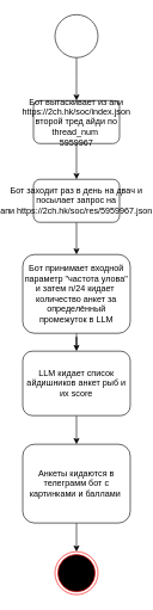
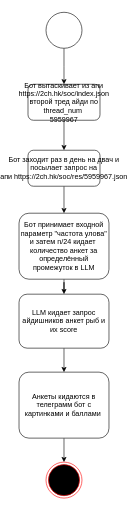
- <mxCell id="11" value="LLM кидает список айдишников анкет рыб и их score" style="rounded=1;whiteSpace=wrap;html=1;" parent="1" vertex="1"><mxGeometry x="20" y="490" width="150" height="90" as="geometry" /></mxCell>
+ <mxCell id="11" value="LLM кидает запрос айдишников анкет рыб и их score" style="rounded=1;whiteSpace=wrap;html=1;" parent="1" vertex="1"><mxGeometry x="20" y="490" width="150" height="90" as="geometry" /></mxCell>
